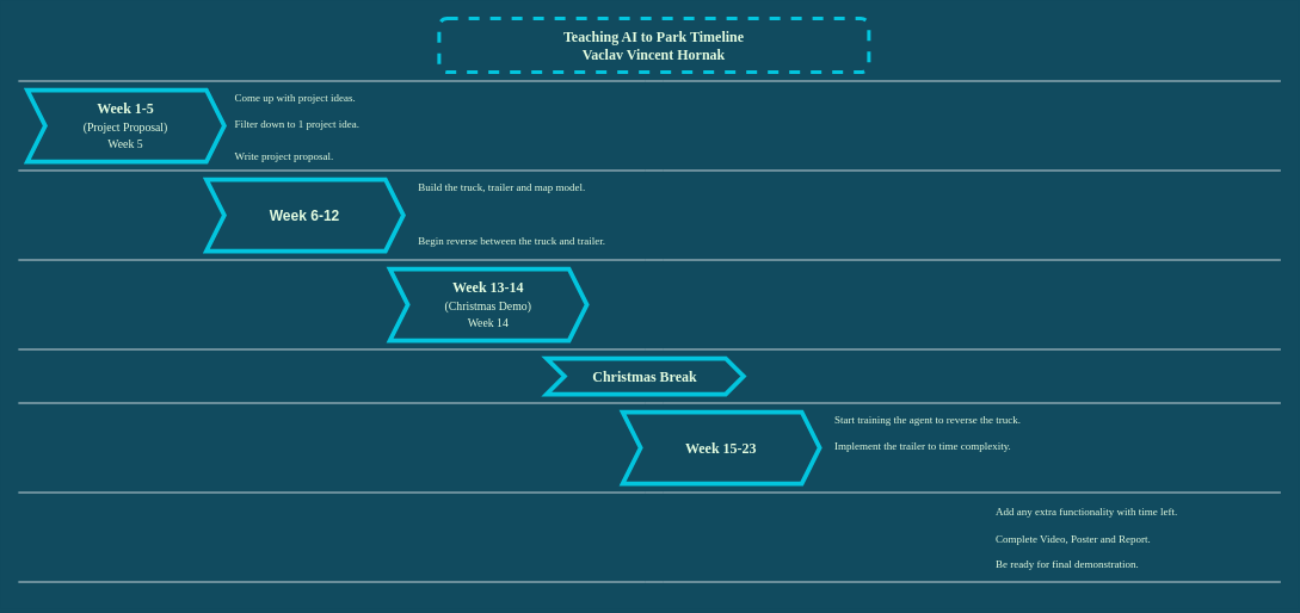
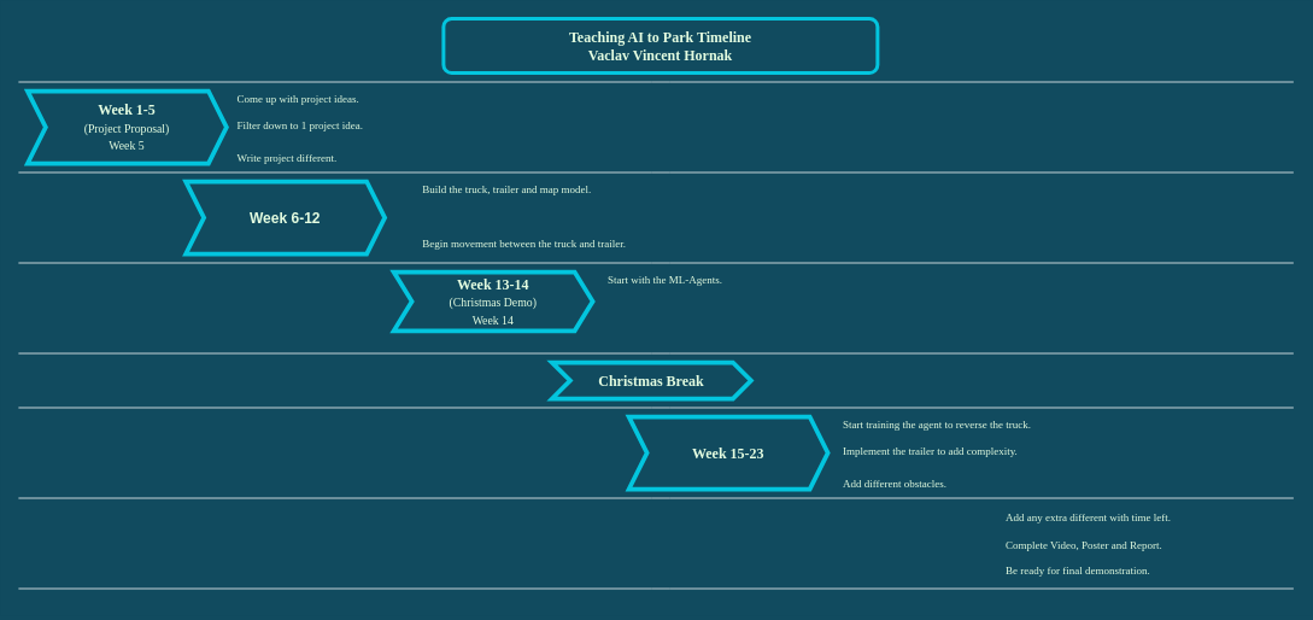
- <mxCell id="5" value="&lt;font face=&quot;Lucida Console&quot; size=&quot;1&quot;&gt;&lt;b style=&quot;font-size: 16px&quot;&gt;Teaching AI to Park Timeline&lt;br&gt;Vaclav Vincent Hornak&lt;br&gt;&lt;/b&gt;&lt;/font&gt;" style="rounded=1;whiteSpace=wrap;html=1;labelBorderColor=none;sketch=0;fontColor=#E4FDE1;strokeColor=#03C5DE;fillColor=none;strokeWidth=4;perimeterSpacing=0;dashed=1;" parent="1" vertex="1"><mxGeometry x="490" y="20" width="480" height="60" as="geometry" /></mxCell>
+ <mxCell id="5" value="&lt;font face=&quot;Lucida Console&quot; size=&quot;1&quot;&gt;&lt;b style=&quot;font-size: 16px&quot;&gt;Teaching AI to Park Timeline&lt;br&gt;Vaclav Vincent Hornak&lt;br&gt;&lt;/b&gt;&lt;/font&gt;" style="rounded=1;whiteSpace=wrap;html=1;labelBorderColor=none;sketch=0;fontColor=#E4FDE1;strokeColor=#03C5DE;fillColor=none;strokeWidth=4;perimeterSpacing=0;" parent="1" vertex="1"><mxGeometry x="490" y="20" width="480" height="60" as="geometry" /></mxCell>
- <mxCell id="19" value="&lt;h1&gt;&lt;div style=&quot;font-weight: 400&quot;&gt;&lt;span style=&quot;font-size: 12px&quot;&gt;Write project proposal.&lt;/span&gt;&lt;/div&gt;&lt;/h1&gt;" style="text;html=1;strokeColor=none;fillColor=none;align=left;verticalAlign=middle;whiteSpace=wrap;rounded=0;labelBorderColor=none;sketch=0;fontFamily=Lucida Console;fontSize=12;fontColor=#E4FDE1;fontStyle=0" parent="1" vertex="1"><mxGeometry x="260" y="155" width="320" height="30" as="geometry" /></mxCell>
+ <mxCell id="19" value="&lt;h1&gt;&lt;div style=&quot;font-weight: 400&quot;&gt;&lt;span style=&quot;font-size: 12px&quot;&gt;Write project different.&lt;/span&gt;&lt;/div&gt;&lt;/h1&gt;" style="text;html=1;strokeColor=none;fillColor=none;align=left;verticalAlign=middle;whiteSpace=wrap;rounded=0;labelBorderColor=none;sketch=0;fontFamily=Lucida Console;fontSize=12;fontColor=#E4FDE1;fontStyle=0" parent="1" vertex="1"><mxGeometry x="260" y="155" width="320" height="30" as="geometry" /></mxCell>
- <mxCell id="3" value="Week 6-12" style="shape=step;perimeter=stepPerimeter;whiteSpace=wrap;html=1;fixedSize=1;fontFamily=Helvetica;fontStyle=1;fontSize=16;labelBackgroundColor=none;labelBorderColor=none;fillColor=none;strokeColor=#03C5DE;fontColor=#E4FDE1;strokeWidth=5;" parent="1" vertex="1"><mxGeometry x="230" y="200" width="220" height="80" as="geometry" /></mxCell>
+ <mxCell id="3" value="Week 6-12" style="shape=step;perimeter=stepPerimeter;whiteSpace=wrap;html=1;fixedSize=1;fontFamily=Helvetica;fontStyle=1;fontSize=16;labelBackgroundColor=none;labelBorderColor=none;fillColor=none;strokeColor=#03C5DE;fontColor=#E4FDE1;strokeWidth=5;" parent="1" vertex="1"><mxGeometry x="205" y="200" width="220" height="80" as="geometry" /></mxCell>
- <mxCell id="16" value="&lt;h1&gt;&lt;div style=&quot;font-weight: 400&quot;&gt;&lt;span style=&quot;font-size: 12px&quot;&gt;Begin reverse between the truck and trailer.&lt;/span&gt;&lt;/div&gt;&lt;/h1&gt;" style="text;html=1;strokeColor=none;fillColor=none;align=left;verticalAlign=middle;whiteSpace=wrap;rounded=0;labelBorderColor=none;sketch=0;fontFamily=Lucida Console;fontSize=12;fontColor=#E4FDE1;fontStyle=0" parent="1" vertex="1"><mxGeometry x="465" y="260" width="335" height="10" as="geometry" /></mxCell>
+ <mxCell id="16" value="&lt;h1&gt;&lt;div style=&quot;font-weight: 400&quot;&gt;&lt;span style=&quot;font-size: 12px&quot;&gt;Begin movement between the truck and trailer.&lt;/span&gt;&lt;/div&gt;&lt;/h1&gt;" style="text;html=1;strokeColor=none;fillColor=none;align=left;verticalAlign=middle;whiteSpace=wrap;rounded=0;labelBorderColor=none;sketch=0;fontFamily=Lucida Console;fontSize=12;fontColor=#E4FDE1;fontStyle=0" parent="1" vertex="1"><mxGeometry x="465" y="260" width="335" height="10" as="geometry" /></mxCell>
+ <mxCell id="14" value="&lt;h1&gt;&lt;span style=&quot;font-size: 12px ; font-weight: 400&quot;&gt;Start with the ML-Agents.&lt;/span&gt;&lt;/h1&gt;" style="text;html=1;strokeColor=none;fillColor=none;align=left;verticalAlign=middle;whiteSpace=wrap;rounded=0;labelBorderColor=none;sketch=0;fontFamily=Lucida Console;fontSize=12;fontColor=#E4FDE1;fontStyle=0" parent="1" vertex="1"><mxGeometry x="670" y="290" width="320" height="30" as="geometry" /></mxCell>
- <mxCell id="4" value="Week 13-14&lt;br&gt;&lt;font style=&quot;font-weight: normal&quot;&gt;&lt;font style=&quot;font-size: 13px&quot;&gt;(Christmas Demo)&lt;/font&gt;&lt;br&gt;&lt;/font&gt;&lt;font style=&quot;font-size: 13px ; font-weight: normal&quot;&gt;Week 14&lt;/font&gt;" style="shape=step;perimeter=stepPerimeter;whiteSpace=wrap;html=1;fixedSize=1;fontFamily=Lucida Console;fontStyle=1;fontSize=16;labelBackgroundColor=none;labelBorderColor=none;fillColor=none;strokeColor=#03C5DE;fontColor=#E4FDE1;strokeWidth=5;" parent="1" vertex="1"><mxGeometry x="435" y="300" width="220" height="80" as="geometry" /></mxCell>
+ <mxCell id="4" value="Week 13-14&lt;br&gt;&lt;font style=&quot;font-weight: normal&quot;&gt;&lt;font style=&quot;font-size: 13px&quot;&gt;(Christmas Demo)&lt;/font&gt;&lt;br&gt;&lt;/font&gt;&lt;font style=&quot;font-size: 13px ; font-weight: normal&quot;&gt;Week 14&lt;/font&gt;" style="shape=step;perimeter=stepPerimeter;whiteSpace=wrap;html=1;fixedSize=1;fontFamily=Lucida Console;fontStyle=1;fontSize=16;labelBackgroundColor=none;labelBorderColor=none;fillColor=none;strokeColor=#03C5DE;fontColor=#E4FDE1;strokeWidth=5;" parent="1" vertex="1"><mxGeometry x="435" y="300" width="220" height="65" as="geometry" /></mxCell>
- <mxCell id="12" value="&lt;h1&gt;&lt;span style=&quot;font-size: 12px ; font-weight: 400&quot;&gt;Implement the trailer to time complexity.&lt;/span&gt;&lt;/h1&gt;" style="text;html=1;strokeColor=none;fillColor=none;align=left;verticalAlign=middle;whiteSpace=wrap;rounded=0;labelBorderColor=none;sketch=0;fontFamily=Lucida Console;fontSize=12;fontColor=#E4FDE1;fontStyle=0" parent="1" vertex="1"><mxGeometry x="930" y="480" width="310" height="30" as="geometry" /></mxCell>
+ <mxCell id="12" value="&lt;h1&gt;&lt;span style=&quot;font-size: 12px ; font-weight: 400&quot;&gt;Implement the trailer to add complexity.&lt;/span&gt;&lt;/h1&gt;" style="text;html=1;strokeColor=none;fillColor=none;align=left;verticalAlign=middle;whiteSpace=wrap;rounded=0;labelBorderColor=none;sketch=0;fontFamily=Lucida Console;fontSize=12;fontColor=#E4FDE1;fontStyle=0" parent="1" vertex="1"><mxGeometry x="930" y="480" width="310" height="30" as="geometry" /></mxCell>
+ <mxCell id="13" value="&lt;h1&gt;&lt;div style=&quot;font-weight: 400&quot;&gt;&lt;span style=&quot;font-size: 12px&quot;&gt;Add different obstacles.&lt;/span&gt;&lt;/div&gt;&lt;/h1&gt;" style="text;html=1;strokeColor=none;fillColor=none;align=left;verticalAlign=middle;whiteSpace=wrap;rounded=0;labelBorderColor=none;sketch=0;fontFamily=Lucida Console;fontSize=12;fontColor=#E4FDE1;fontStyle=0" parent="1" vertex="1"><mxGeometry x="930" y="515" width="320" height="30" as="geometry" /></mxCell>
- <mxCell id="8" value="&lt;h1 style=&quot;&quot;&gt;&lt;span style=&quot;font-size: 12px ; font-weight: normal&quot;&gt;&lt;span&gt;Add any extra functionality with time left.&lt;/span&gt;&lt;/span&gt;&lt;/h1&gt;&lt;div&gt;&lt;span style=&quot;font-size: 12px ; font-weight: normal&quot;&gt;&lt;span&gt;&lt;br&gt;&lt;/span&gt;&lt;/span&gt;&lt;/div&gt;" style="text;html=1;strokeColor=none;fillColor=none;align=left;verticalAlign=middle;whiteSpace=wrap;rounded=0;labelBorderColor=none;sketch=0;fontFamily=Lucida Console;fontSize=12;fontColor=#E4FDE1;fontStyle=0" parent="1" vertex="1"><mxGeometry x="1110" y="560" width="320" height="30" as="geometry" /></mxCell>
+ <mxCell id="8" value="&lt;h1 style=&quot;&quot;&gt;&lt;span style=&quot;font-size: 12px ; font-weight: normal&quot;&gt;&lt;span&gt;Add any extra different with time left.&lt;/span&gt;&lt;/span&gt;&lt;/h1&gt;&lt;div&gt;&lt;span style=&quot;font-size: 12px ; font-weight: normal&quot;&gt;&lt;span&gt;&lt;br&gt;&lt;/span&gt;&lt;/span&gt;&lt;/div&gt;" style="text;html=1;strokeColor=none;fillColor=none;align=left;verticalAlign=middle;whiteSpace=wrap;rounded=0;labelBorderColor=none;sketch=0;fontFamily=Lucida Console;fontSize=12;fontColor=#E4FDE1;fontStyle=0" parent="1" vertex="1"><mxGeometry x="1110" y="560" width="320" height="30" as="geometry" /></mxCell>
